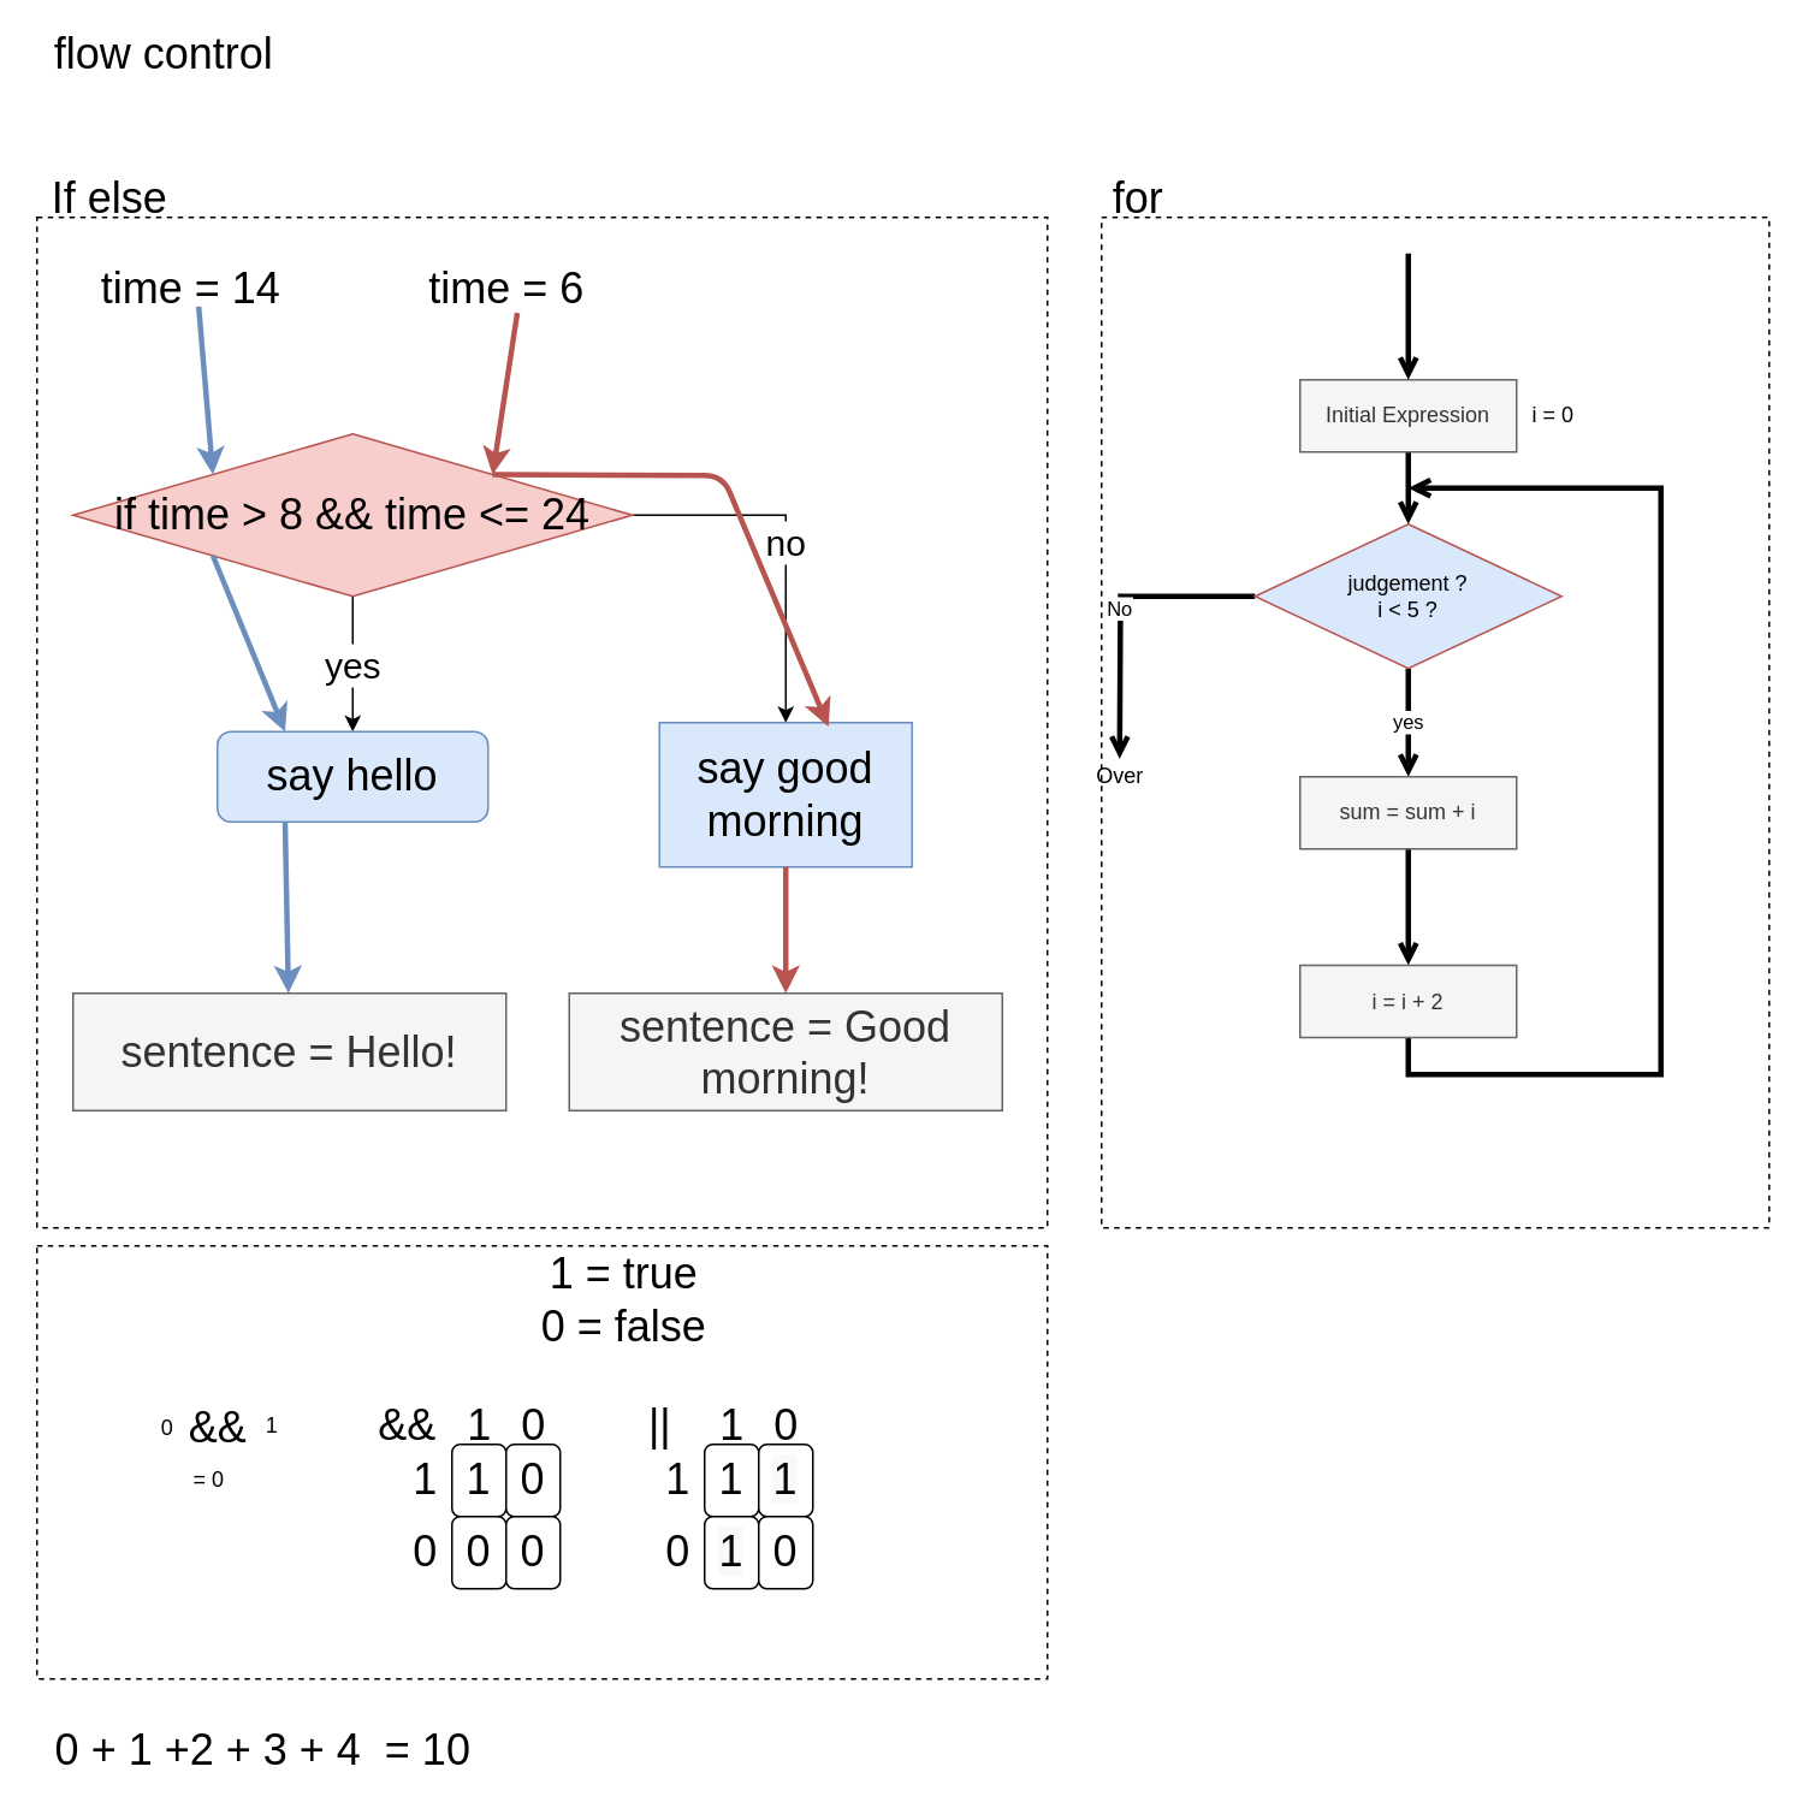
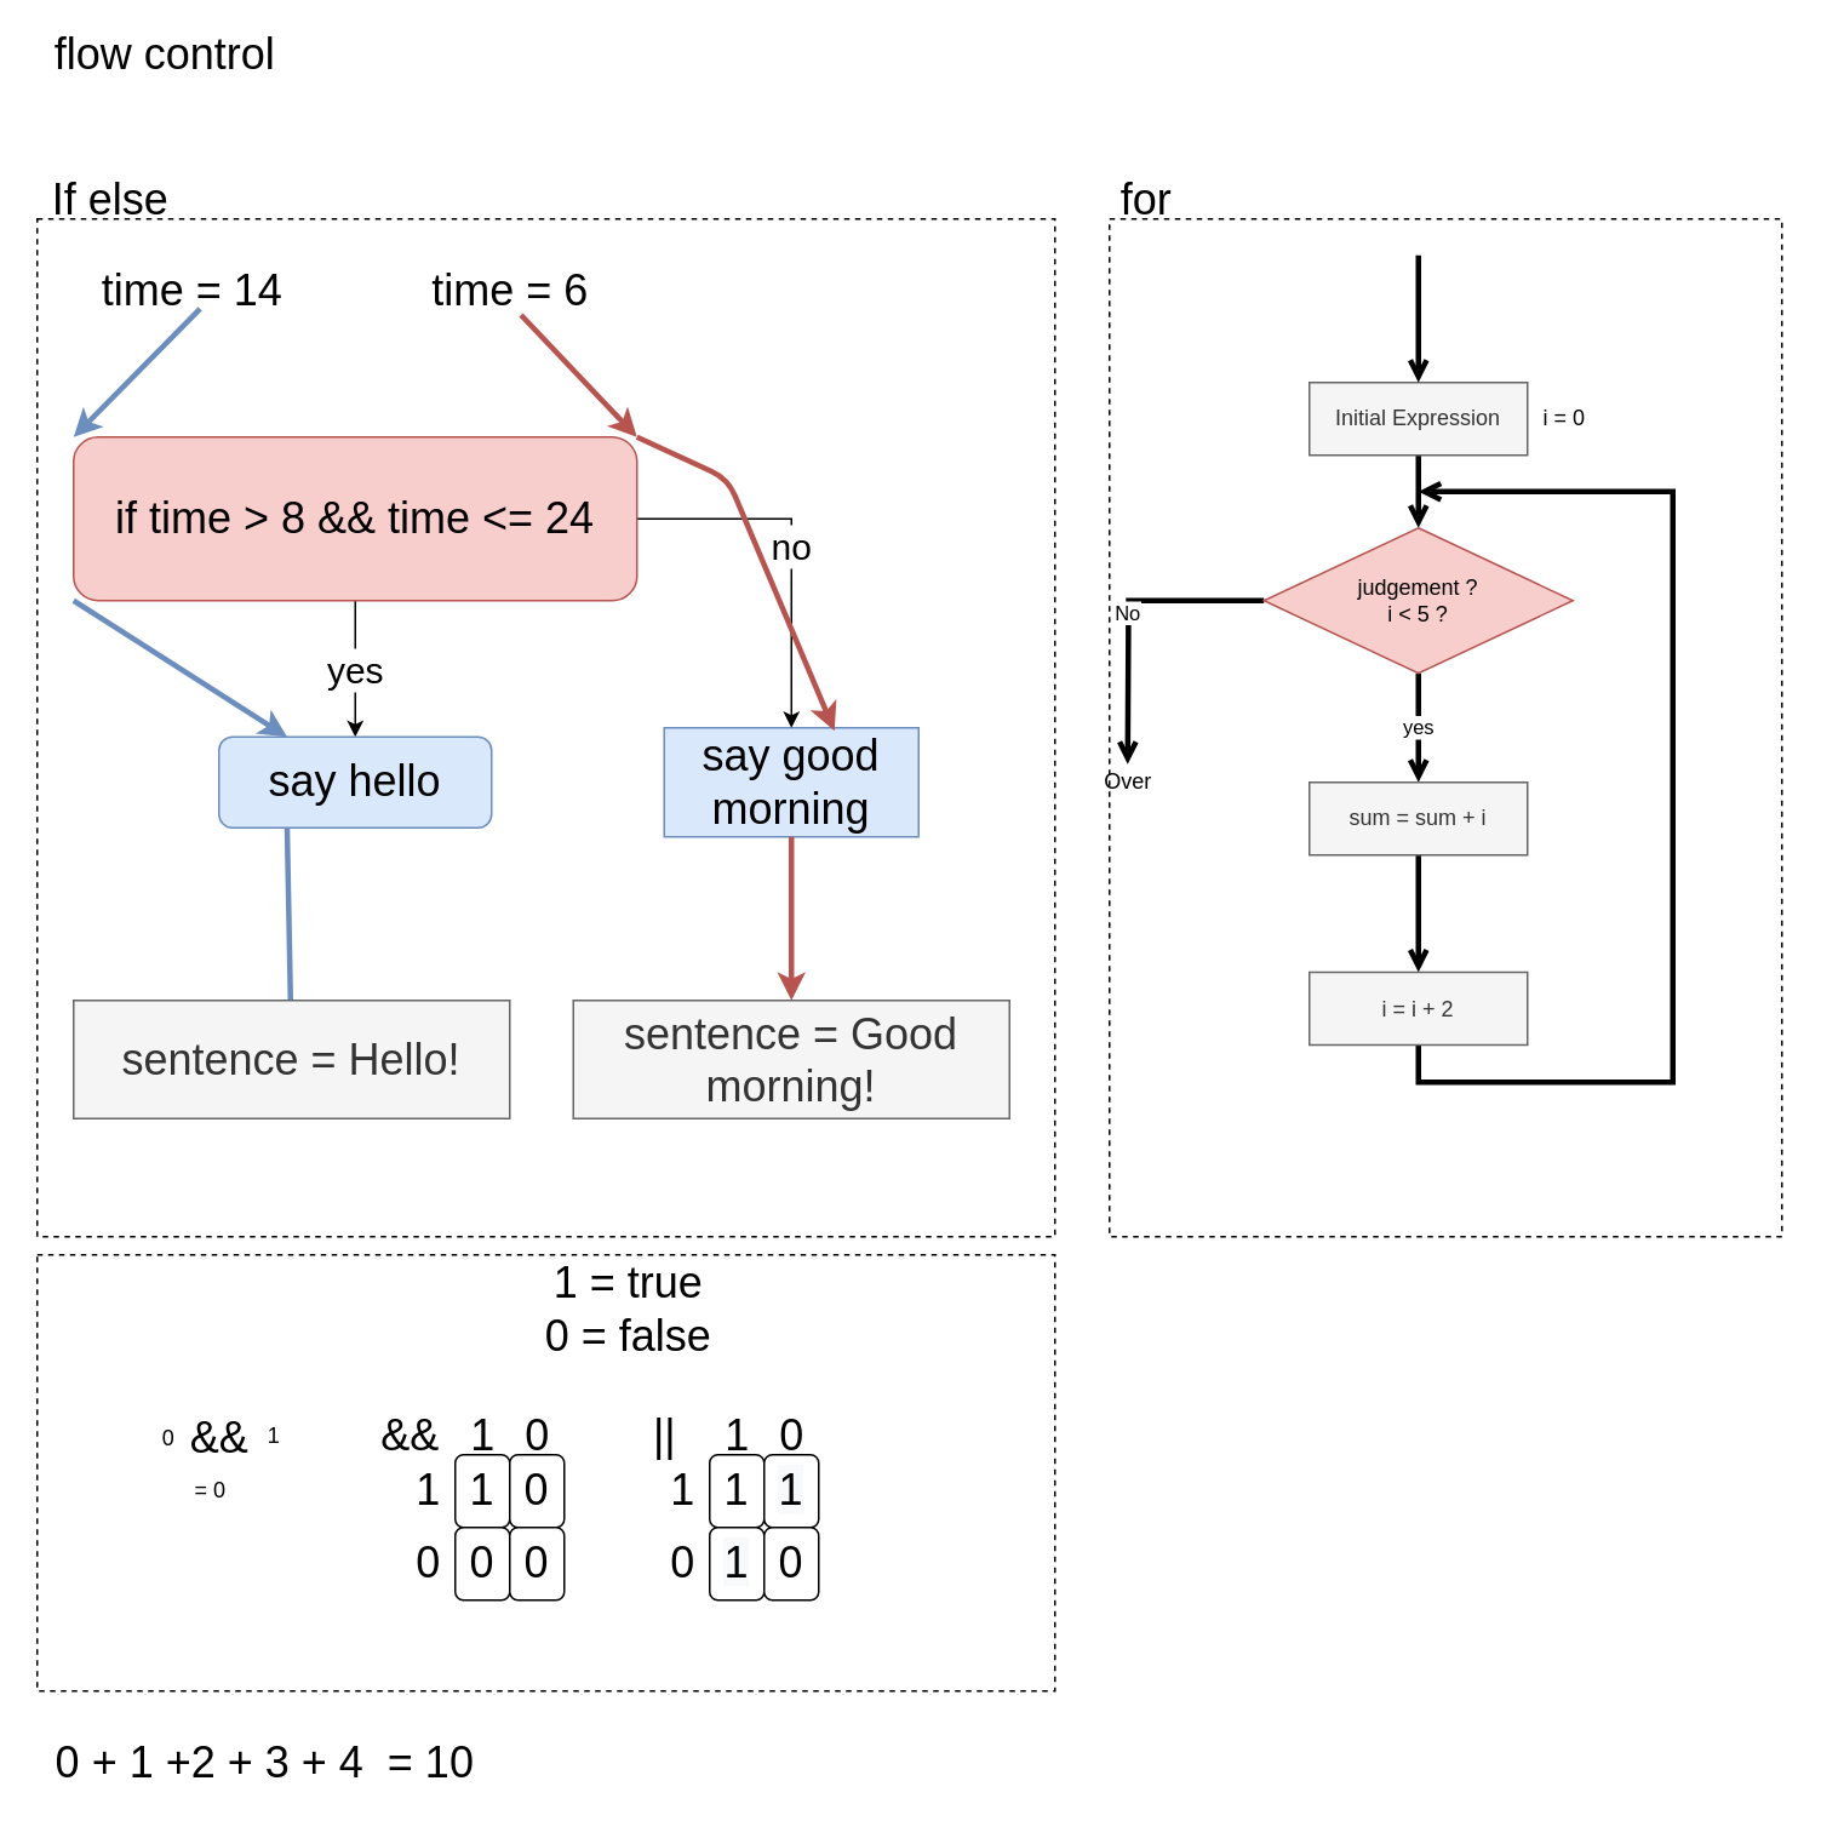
- <mxCell id="10" value="&lt;font style=&quot;font-size: 24px&quot;&gt;if time &amp;gt; 8 &amp;amp;&amp;amp; time &amp;lt;= 24&lt;/font&gt;" style="rhombus;whiteSpace=wrap;html=1;fillColor=#f8cecc;strokeColor=#b85450;" vertex="1" parent="1"><mxGeometry y="240" width="310" height="90" as="geometry" x="40" /></mxCell>
+ <mxCell id="10" value="&lt;font style=&quot;font-size: 24px&quot;&gt;if time &amp;gt; 8 &amp;amp;&amp;amp; time &amp;lt;= 24&lt;/font&gt;" style="whiteSpace=wrap;html=1;fillColor=#f8cecc;strokeColor=#b85450;rounded=1;" vertex="1" parent="1"><mxGeometry y="240" width="310" height="90" as="geometry" x="40" /></mxCell>
- <mxCell id="51" value="judgement ?&lt;br&gt;i &amp;lt; 5 ?" style="rhombus;whiteSpace=wrap;html=1;fillColor=#dae8fc;strokeColor=#b85450;" vertex="1" parent="1"><mxGeometry x="695" y="290" width="170" height="80" as="geometry" /></mxCell>
+ <mxCell id="51" value="judgement ?&lt;br&gt;i &amp;lt; 5 ?" style="rhombus;whiteSpace=wrap;html=1;fillColor=#f8cecc;strokeColor=#b85450;" vertex="1" parent="1"><mxGeometry x="695" y="290" width="170" height="80" as="geometry" /></mxCell>
- <mxCell id="7" value="&lt;font style=&quot;font-size: 24px&quot;&gt;say good morning&lt;/font&gt;" style="rounded=0;whiteSpace=wrap;html=1;fillColor=#dae8fc;strokeColor=#6c8ebf;" vertex="1" parent="1"><mxGeometry x="365" y="400" width="140" height="80" as="geometry" /></mxCell>
+ <mxCell id="7" value="&lt;font style=&quot;font-size: 24px&quot;&gt;say good morning&lt;/font&gt;" style="rounded=0;whiteSpace=wrap;html=1;fillColor=#dae8fc;strokeColor=#6c8ebf;" vertex="1" parent="1"><mxGeometry x="365" y="400" width="140" height="60" as="geometry" /></mxCell>
- <mxCell id="19" value="" style="endArrow=classic;html=1;fillColor=#dae8fc;strokeColor=#6c8ebf;exitX=0.25;exitY=1;exitDx=0;exitDy=0;strokeWidth=3;" edge="1" parent="1" source="11" target="21"><mxGeometry width="50" height="50" relative="1" as="geometry"><mxPoint x="195" y="485" as="sourcePoint" /><mxPoint x="190" y="530" as="targetPoint" /></mxGeometry></mxCell>
+ <mxCell id="19" value="" style="endArrow=none;html=1;fillColor=#dae8fc;strokeColor=#6c8ebf;exitX=0.25;exitY=1;exitDx=0;exitDy=0;strokeWidth=3;" edge="1" parent="1" source="11" target="21"><mxGeometry width="50" height="50" relative="1" as="geometry"><mxPoint x="195" y="485" as="sourcePoint" /><mxPoint x="190" y="530" as="targetPoint" /></mxGeometry></mxCell>
